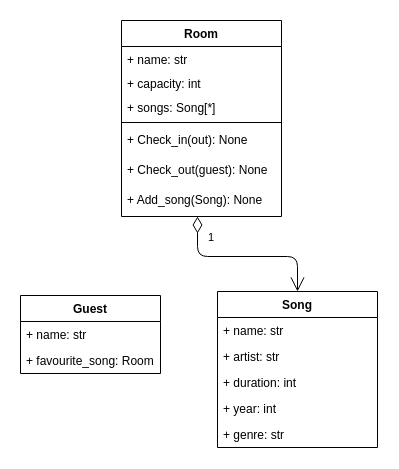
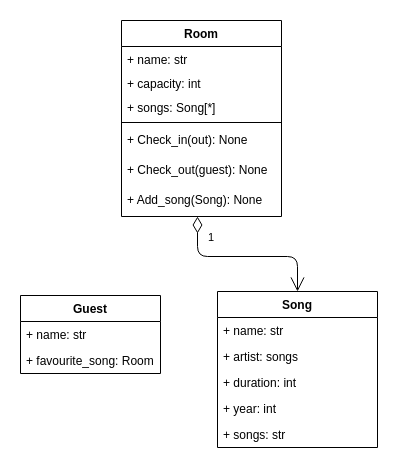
- <mxCell id="15" value="+ artist: str" style="text;strokeColor=none;fillColor=none;align=left;verticalAlign=top;spacingLeft=4;spacingRight=4;overflow=hidden;rotatable=0;points=[[0,0.5],[1,0.5]];portConstraint=eastwest;" vertex="1" parent="13"><mxGeometry y="52" width="160" height="26" as="geometry" /></mxCell>
+ <mxCell id="15" value="+ artist: songs" style="text;strokeColor=none;fillColor=none;align=left;verticalAlign=top;spacingLeft=4;spacingRight=4;overflow=hidden;rotatable=0;points=[[0,0.5],[1,0.5]];portConstraint=eastwest;" vertex="1" parent="13"><mxGeometry y="52" width="160" height="26" as="geometry" /></mxCell>
- <mxCell id="18" value="+ genre: str" style="text;strokeColor=none;fillColor=none;align=left;verticalAlign=top;spacingLeft=4;spacingRight=4;overflow=hidden;rotatable=0;points=[[0,0.5],[1,0.5]];portConstraint=eastwest;" vertex="1" parent="13"><mxGeometry y="130" width="160" height="26" as="geometry" /></mxCell>
+ <mxCell id="18" value="+ songs: str" style="text;strokeColor=none;fillColor=none;align=left;verticalAlign=top;spacingLeft=4;spacingRight=4;overflow=hidden;rotatable=0;points=[[0,0.5],[1,0.5]];portConstraint=eastwest;" vertex="1" parent="13"><mxGeometry y="130" width="160" height="26" as="geometry" /></mxCell>
